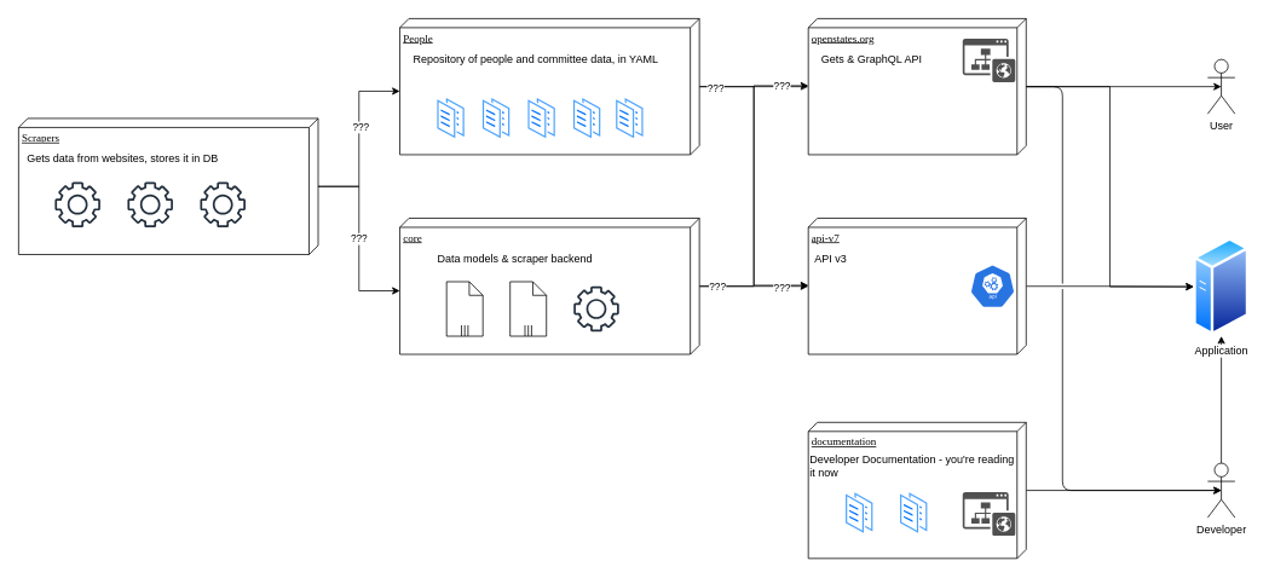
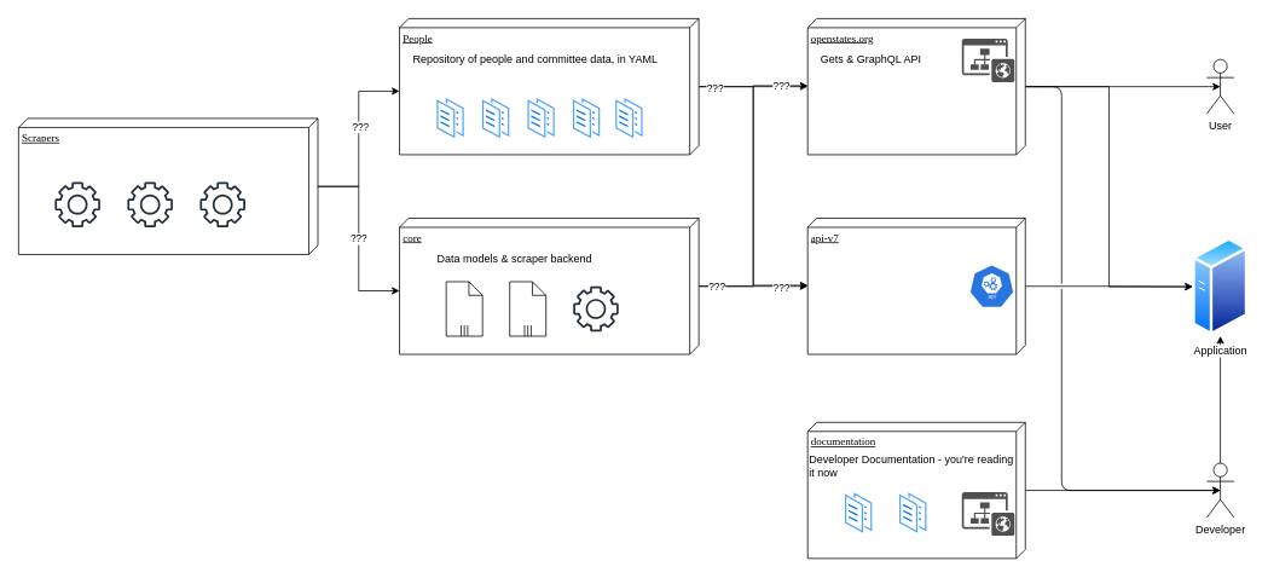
- <mxCell id="16" value="Gets data from websites, stores it in DB" style="text;html=1;strokeColor=none;fillColor=none;align=center;verticalAlign=middle;whiteSpace=wrap;rounded=0;" vertex="1" parent="1"><mxGeometry x="20" y="160" width="230" height="30" as="geometry" /></mxCell>
- <mxCell id="38" value="API v3" style="text;html=1;strokeColor=none;fillColor=none;align=center;verticalAlign=middle;whiteSpace=wrap;rounded=0;" vertex="1" parent="1"><mxGeometry x="890" y="270" width="50" height="30" as="geometry" /></mxCell>
